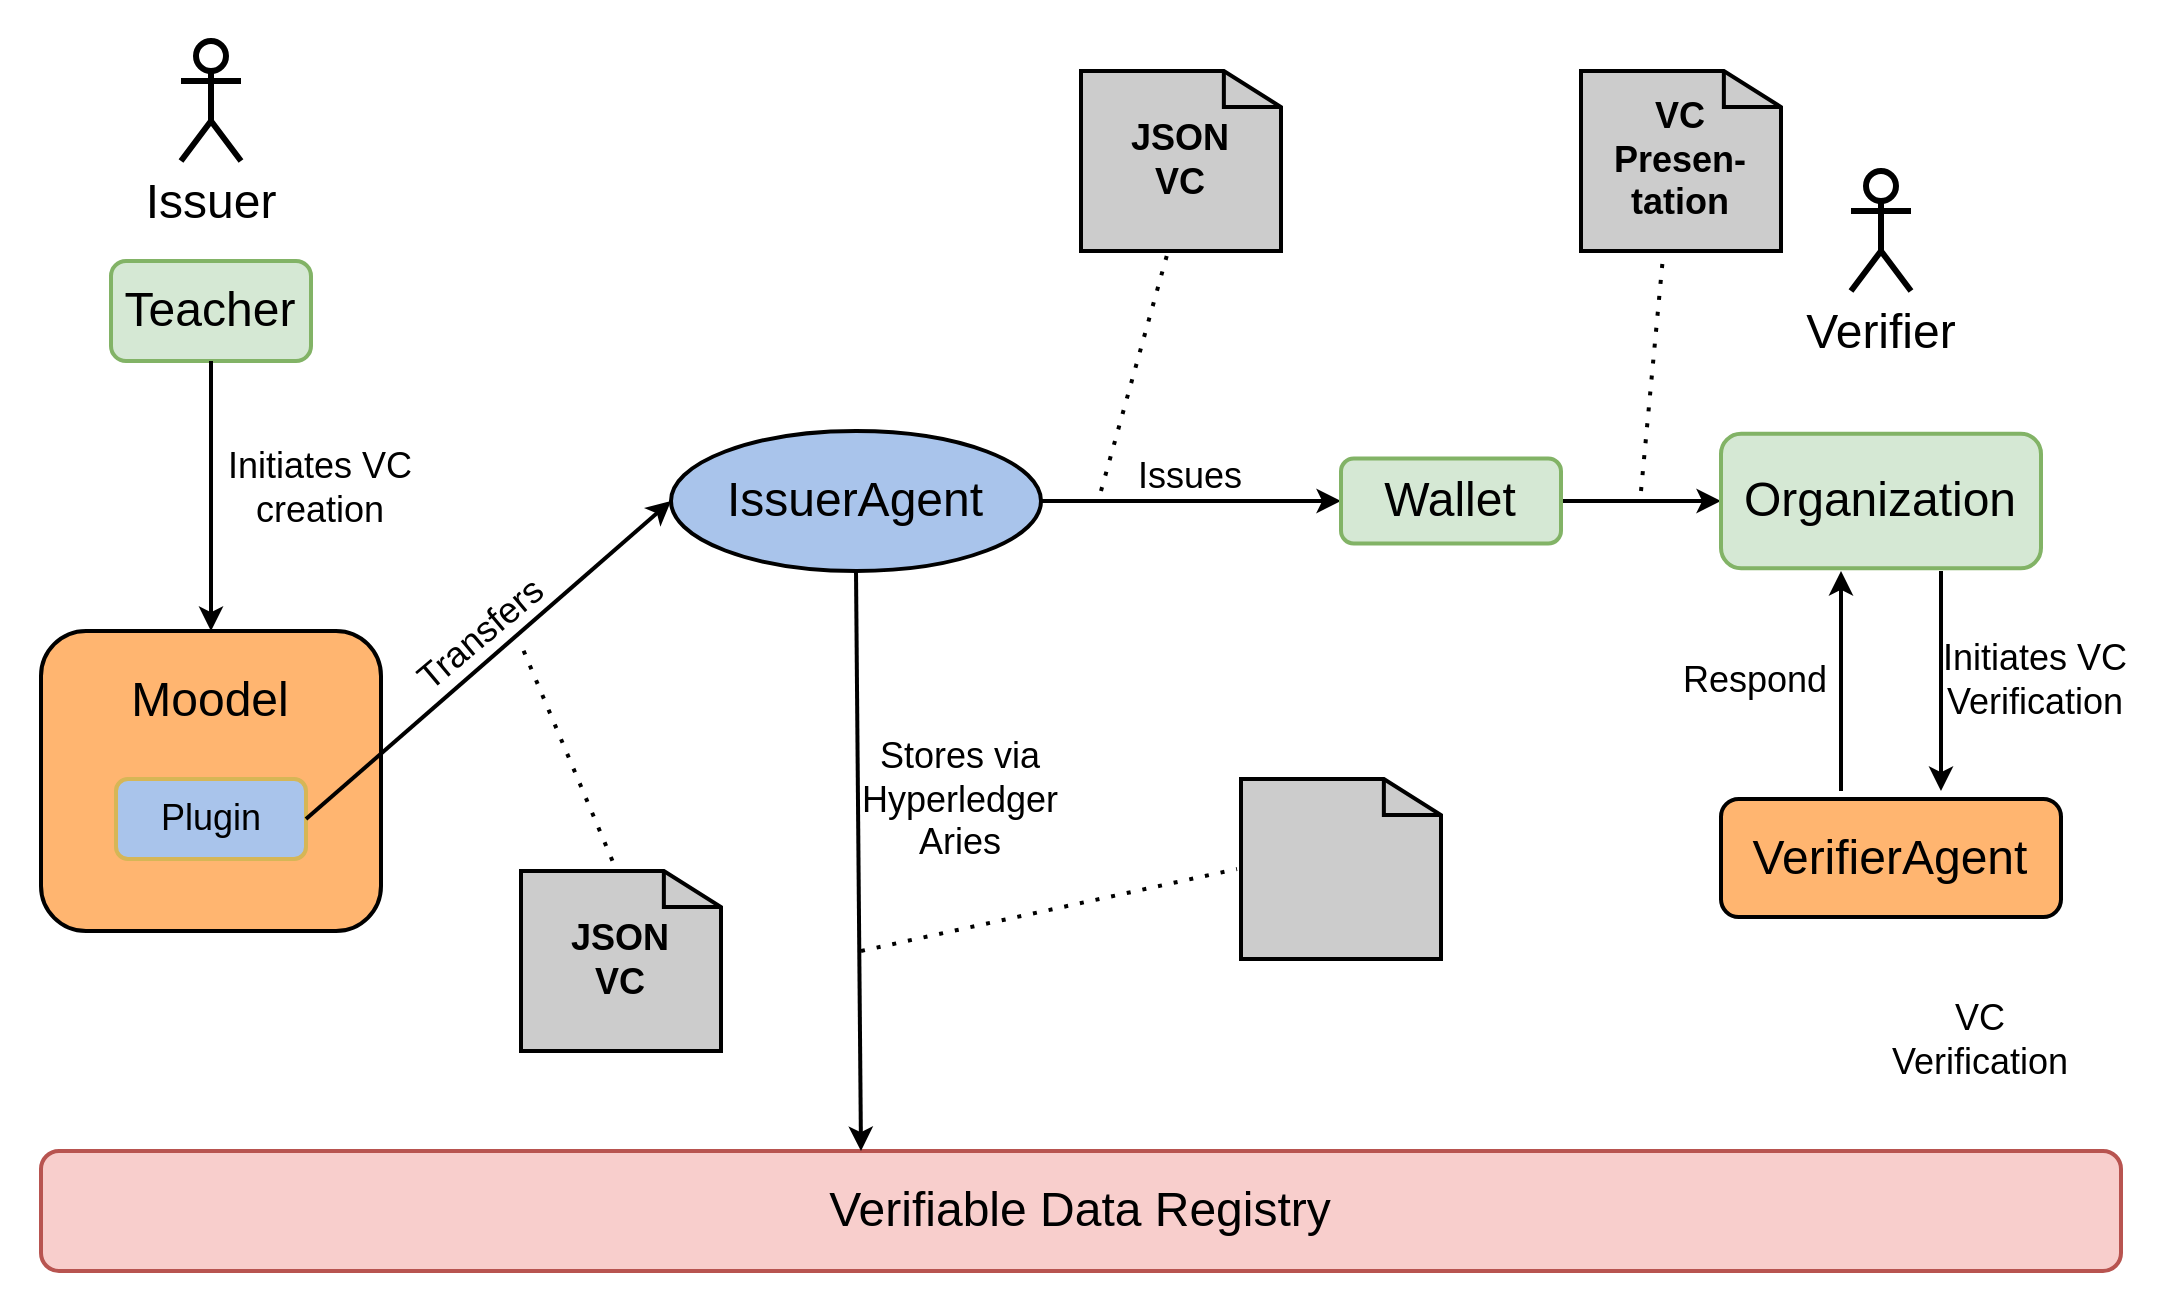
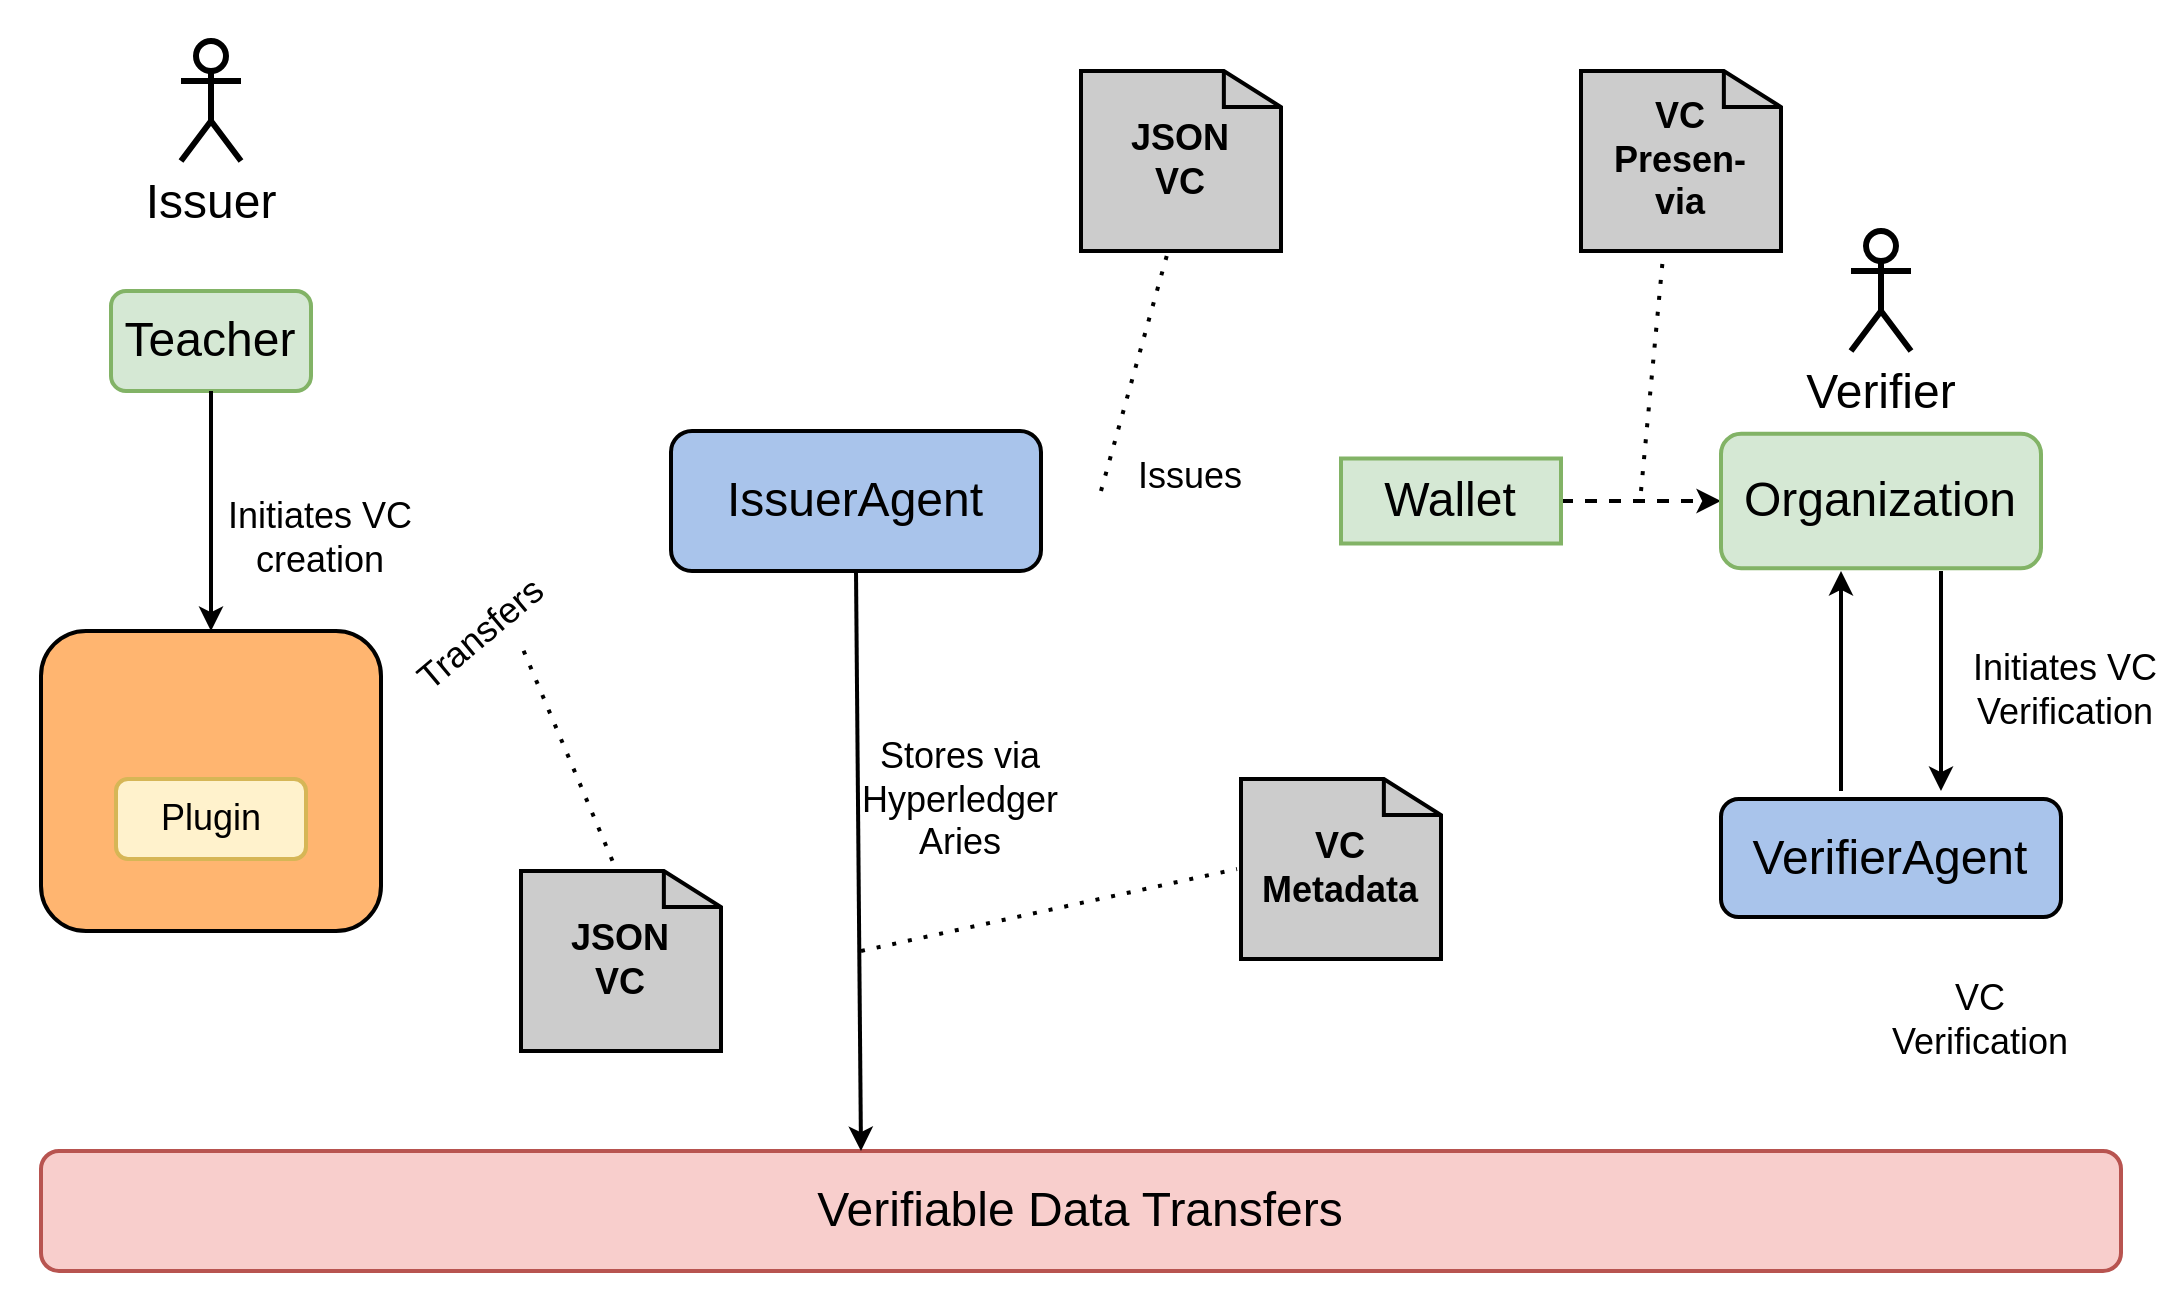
- <mxCell id="25" value="&lt;b&gt;&lt;font style=&quot;font-size: 18px;&quot;&gt;VC&lt;br&gt;Presen-tation&lt;br&gt;&lt;/font&gt;&lt;/b&gt;" style="text;html=1;strokeColor=none;fillColor=none;align=center;verticalAlign=middle;whiteSpace=wrap;rounded=0;" vertex="1" parent="1"><mxGeometry x="810" y="65" width="60" height="30" as="geometry" /></mxCell>
+ <mxCell id="25" value="&lt;b&gt;&lt;font style=&quot;font-size: 18px;&quot;&gt;VC&lt;br&gt;Presen-via&lt;br&gt;&lt;/font&gt;&lt;/b&gt;" style="text;html=1;strokeColor=none;fillColor=none;align=center;verticalAlign=middle;whiteSpace=wrap;rounded=0;" vertex="1" parent="1"><mxGeometry x="810" y="65" width="60" height="30" as="geometry" /></mxCell>
- <mxCell id="34" value="&lt;font style=&quot;font-size: 24px;&quot;&gt;Verifier&lt;/font&gt;" style="shape=umlActor;verticalLabelPosition=bottom;verticalAlign=top;html=1;outlineConnect=0;strokeWidth=3;" vertex="1" parent="1"><mxGeometry x="925" y="85" width="30" height="60" as="geometry" /></mxCell>
+ <mxCell id="34" value="&lt;font style=&quot;font-size: 24px;&quot;&gt;Verifier&lt;/font&gt;" style="shape=umlActor;verticalLabelPosition=bottom;verticalAlign=top;html=1;outlineConnect=0;strokeWidth=3;" vertex="1" parent="1"><mxGeometry x="925" y="115" width="30" height="60" as="geometry" /></mxCell>
- <mxCell id="30" value="&lt;font style=&quot;font-size: 24px;&quot;&gt;Teacher&lt;/font&gt;" style="rounded=1;whiteSpace=wrap;html=1;strokeWidth=2;fillColor=#d5e8d4;strokeColor=#82b366;" vertex="1" parent="1"><mxGeometry x="55" y="130" width="100" height="50" as="geometry" /></mxCell>
+ <mxCell id="30" value="&lt;font style=&quot;font-size: 24px;&quot;&gt;Teacher&lt;/font&gt;" style="rounded=1;whiteSpace=wrap;html=1;strokeWidth=2;fillColor=#d5e8d4;strokeColor=#82b366;" vertex="1" parent="1"><mxGeometry x="55" y="145" width="100" height="50" as="geometry" /></mxCell>
- <mxCell id="32" value="&lt;font style=&quot;font-size: 18px;&quot;&gt;Initiates VC creation&lt;/font&gt;" style="text;html=1;strokeColor=none;fillColor=none;align=center;verticalAlign=middle;whiteSpace=wrap;rounded=0;" vertex="1" parent="1"><mxGeometry x="110" y="228.75" width="100" height="30" as="geometry" /></mxCell>
+ <mxCell id="32" value="&lt;font style=&quot;font-size: 18px;&quot;&gt;Initiates VC creation&lt;/font&gt;" style="text;html=1;strokeColor=none;fillColor=none;align=center;verticalAlign=middle;whiteSpace=wrap;rounded=0;" vertex="1" parent="1"><mxGeometry x="110" y="253.75" width="100" height="30" as="geometry" /></mxCell>
- <mxCell id="5" value="&lt;font style=&quot;font-size: 24px;&quot;&gt;IssuerAgent&lt;/font&gt;" style="ellipse;whiteSpace=wrap;html=1;fillColor=#A9C4EB;strokeColor=#000000;strokeWidth=2;" parent="1" vertex="1"><mxGeometry x="335" y="215" width="185" height="70" as="geometry" /></mxCell>
+ <mxCell id="5" value="&lt;font style=&quot;font-size: 24px;&quot;&gt;IssuerAgent&lt;/font&gt;" style="rounded=1;whiteSpace=wrap;html=1;fillColor=#A9C4EB;strokeColor=#000000;strokeWidth=2;" parent="1" vertex="1"><mxGeometry x="335" y="215" width="185" height="70" as="geometry" /></mxCell>
- <mxCell id="17" value="" style="endArrow=classic;html=1;rounded=0;strokeWidth=2;entryX=0;entryY=0.5;entryDx=0;entryDy=0;" edge="1" parent="1" source="5" target="28"><mxGeometry width="50" height="50" relative="1" as="geometry"><mxPoint x="528" y="256" as="sourcePoint" /><mxPoint x="700" y="258" as="targetPoint" /></mxGeometry></mxCell>
- <mxCell id="28" value="&lt;font style=&quot;font-size: 24px;&quot;&gt;Wallet&lt;/font&gt;" style="rounded=1;whiteSpace=wrap;html=1;fillColor=#d5e8d4;strokeColor=#82b366;strokeWidth=2;" vertex="1" parent="1"><mxGeometry x="670" y="228.75" width="110" height="42.5" as="geometry" /></mxCell>
+ <mxCell id="28" value="&lt;font style=&quot;font-size: 24px;&quot;&gt;Wallet&lt;/font&gt;" style="whiteSpace=wrap;html=1;fillColor=#d5e8d4;strokeColor=#82b366;strokeWidth=2;rounded=0;" vertex="1" parent="1"><mxGeometry x="670" y="228.75" width="110" height="42.5" as="geometry" /></mxCell>
- <mxCell id="19" value="" style="endArrow=classic;html=1;rounded=0;strokeWidth=2;entryX=0;entryY=0.5;entryDx=0;entryDy=0;exitX=1;exitY=0.5;exitDx=0;exitDy=0;" edge="1" parent="1" source="28" target="33"><mxGeometry width="50" height="50" relative="1" as="geometry"><mxPoint x="750" y="255" as="sourcePoint" /><mxPoint x="930" y="209.5" as="targetPoint" /></mxGeometry></mxCell>
+ <mxCell id="19" value="" style="endArrow=classic;html=1;rounded=0;strokeWidth=2;entryX=0;entryY=0.5;entryDx=0;entryDy=0;exitX=1;exitY=0.5;exitDx=0;exitDy=0;dashed=1;" edge="1" parent="1" source="28" target="33"><mxGeometry width="50" height="50" relative="1" as="geometry"><mxPoint x="750" y="255" as="sourcePoint" /><mxPoint x="930" y="209.5" as="targetPoint" /></mxGeometry></mxCell>
- <mxCell id="6" value="" style="endArrow=classic;html=1;rounded=0;exitX=1;exitY=0.5;exitDx=0;exitDy=0;entryX=0;entryY=0.5;entryDx=0;entryDy=0;strokeWidth=2;" parent="1" source="4" target="5" edge="1"><mxGeometry width="50" height="50" relative="1" as="geometry"><mxPoint x="165" y="415" as="sourcePoint" /><mxPoint x="465" y="220" as="targetPoint" /></mxGeometry></mxCell>
- <mxCell id="38" value="&lt;font style=&quot;font-size: 18px;&quot;&gt;Respond&lt;br&gt;&lt;/font&gt;" style="text;html=1;strokeColor=none;fillColor=none;align=center;verticalAlign=middle;whiteSpace=wrap;rounded=0;" vertex="1" parent="1"><mxGeometry x="830" y="325" width="95" height="30" as="geometry" /></mxCell>
- <mxCell id="35" value="&lt;font style=&quot;font-size: 18px;&quot;&gt;Initiates VC Verification&lt;br&gt;&lt;/font&gt;" style="text;html=1;strokeColor=none;fillColor=none;align=center;verticalAlign=middle;whiteSpace=wrap;rounded=0;" vertex="1" parent="1"><mxGeometry x="970" y="325" width="95" height="30" as="geometry" /></mxCell>
+ <mxCell id="35" value="&lt;font style=&quot;font-size: 18px;&quot;&gt;Initiates VC Verification&lt;br&gt;&lt;/font&gt;" style="text;html=1;strokeColor=none;fillColor=none;align=center;verticalAlign=middle;whiteSpace=wrap;rounded=0;" vertex="1" parent="1"><mxGeometry x="985" y="330" width="95" height="30" as="geometry" /></mxCell>
- <mxCell id="3" value="&lt;font style=&quot;font-size: 24px;&quot;&gt;Moodel&lt;/font&gt;" style="text;html=1;strokeColor=none;fillColor=none;align=center;verticalAlign=middle;whiteSpace=wrap;rounded=0;" parent="1" vertex="1"><mxGeometry x="75" y="335" width="60" height="30" as="geometry" /></mxCell>
- <mxCell id="4" value="&lt;font style=&quot;font-size: 18px;&quot;&gt;Plugin&lt;/font&gt;" style="rounded=1;whiteSpace=wrap;html=1;strokeWidth=2;fillColor=#a9c4eb;strokeColor=#d6b656;" parent="1" vertex="1"><mxGeometry x="57.5" y="389" width="95" height="40" as="geometry" /></mxCell>
+ <mxCell id="4" value="&lt;font style=&quot;font-size: 18px;&quot;&gt;Plugin&lt;/font&gt;" style="rounded=1;whiteSpace=wrap;html=1;strokeWidth=2;fillColor=#fff2cc;strokeColor=#d6b656;" parent="1" vertex="1"><mxGeometry x="57.5" y="389" width="95" height="40" as="geometry" /></mxCell>
- <mxCell id="18" value="&lt;font style=&quot;font-size: 24px;&quot;&gt;VerifierAgent&lt;/font&gt;" style="rounded=1;whiteSpace=wrap;html=1;fillColor=#ffb570;strokeColor=#000000;strokeWidth=2;" vertex="1" parent="1"><mxGeometry x="860" y="399" width="170" height="59" as="geometry" /></mxCell>
+ <mxCell id="18" value="&lt;font style=&quot;font-size: 24px;&quot;&gt;VerifierAgent&lt;/font&gt;" style="rounded=1;whiteSpace=wrap;html=1;fillColor=#A9C4EB;strokeColor=#000000;strokeWidth=2;" vertex="1" parent="1"><mxGeometry x="860" y="399" width="170" height="59" as="geometry" /></mxCell>
+ <mxCell id="15" value="&lt;b&gt;&lt;font style=&quot;font-size: 18px;&quot;&gt;VC&lt;br&gt;Metadata&lt;br&gt;&lt;/font&gt;&lt;/b&gt;" style="text;html=1;strokeColor=none;fillColor=none;align=center;verticalAlign=middle;whiteSpace=wrap;rounded=0;" vertex="1" parent="1"><mxGeometry x="640" y="419" width="60" height="30" as="geometry" /></mxCell>
- <mxCell id="27" value="&lt;font style=&quot;font-size: 18px;&quot;&gt;VC Verification&lt;br&gt;&lt;/font&gt;" style="text;html=1;strokeColor=none;fillColor=none;align=center;verticalAlign=middle;whiteSpace=wrap;rounded=0;" vertex="1" parent="1"><mxGeometry x="960" y="505" width="60" height="30" as="geometry" /></mxCell>
+ <mxCell id="27" value="&lt;font style=&quot;font-size: 18px;&quot;&gt;VC Verification&lt;br&gt;&lt;/font&gt;" style="text;html=1;strokeColor=none;fillColor=none;align=center;verticalAlign=middle;whiteSpace=wrap;rounded=0;" vertex="1" parent="1"><mxGeometry x="960" y="495" width="60" height="30" as="geometry" /></mxCell>
- <mxCell id="11" value="&lt;font style=&quot;font-size: 24px;&quot;&gt;Verifiable Data Registry&lt;/font&gt;" style="rounded=1;whiteSpace=wrap;html=1;fillColor=#f8cecc;strokeColor=#b85450;strokeWidth=2;" vertex="1" parent="1"><mxGeometry x="20" y="575" width="1040" height="60" as="geometry" /></mxCell>
+ <mxCell id="11" value="&lt;font style=&quot;font-size: 24px;&quot;&gt;Verifiable Data Transfers&lt;/font&gt;" style="rounded=1;whiteSpace=wrap;html=1;fillColor=#f8cecc;strokeColor=#b85450;strokeWidth=2;" vertex="1" parent="1"><mxGeometry x="20" y="575" width="1040" height="60" as="geometry" /></mxCell>
